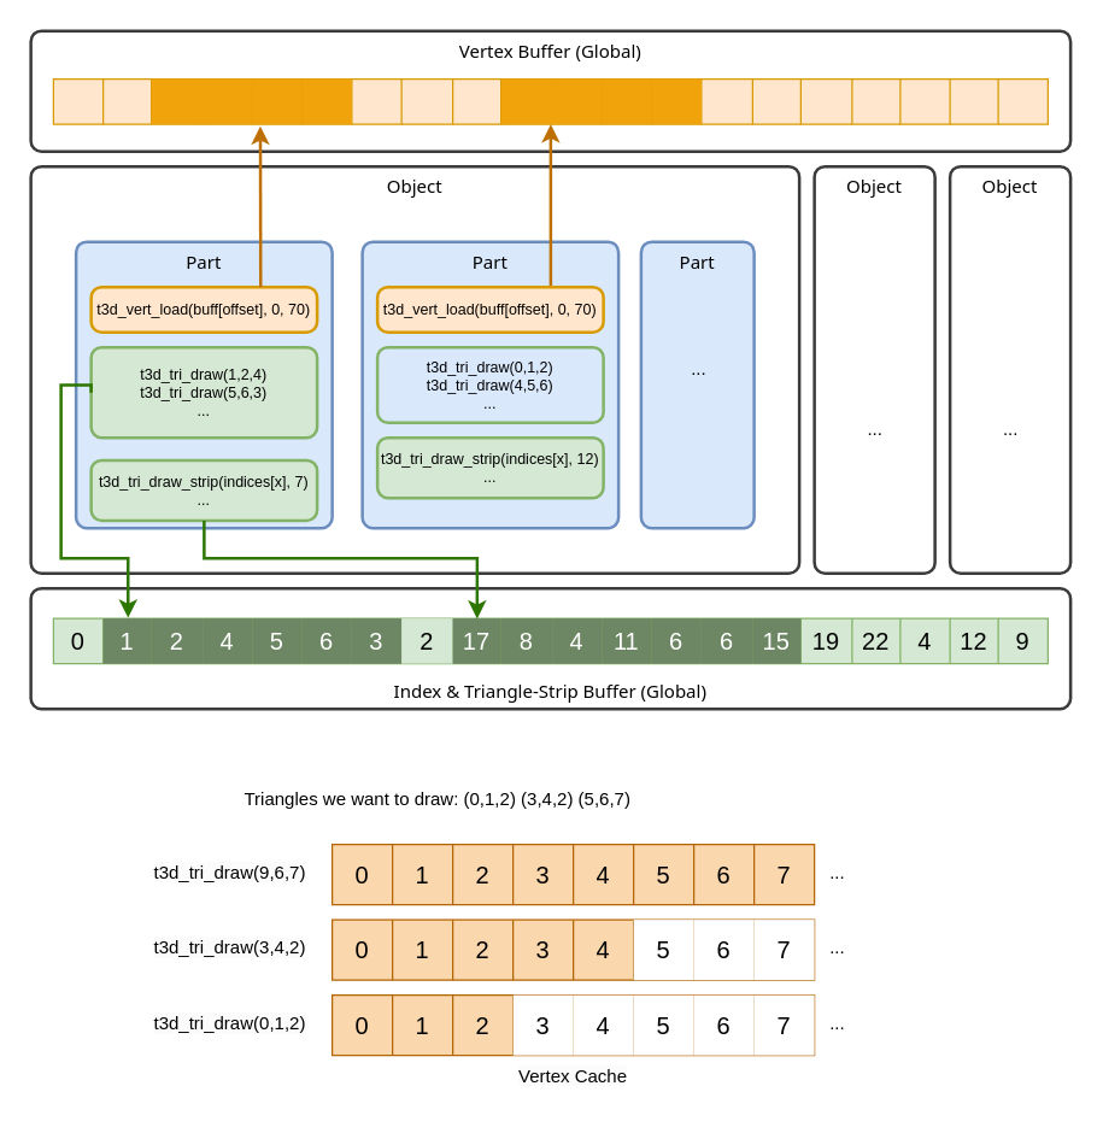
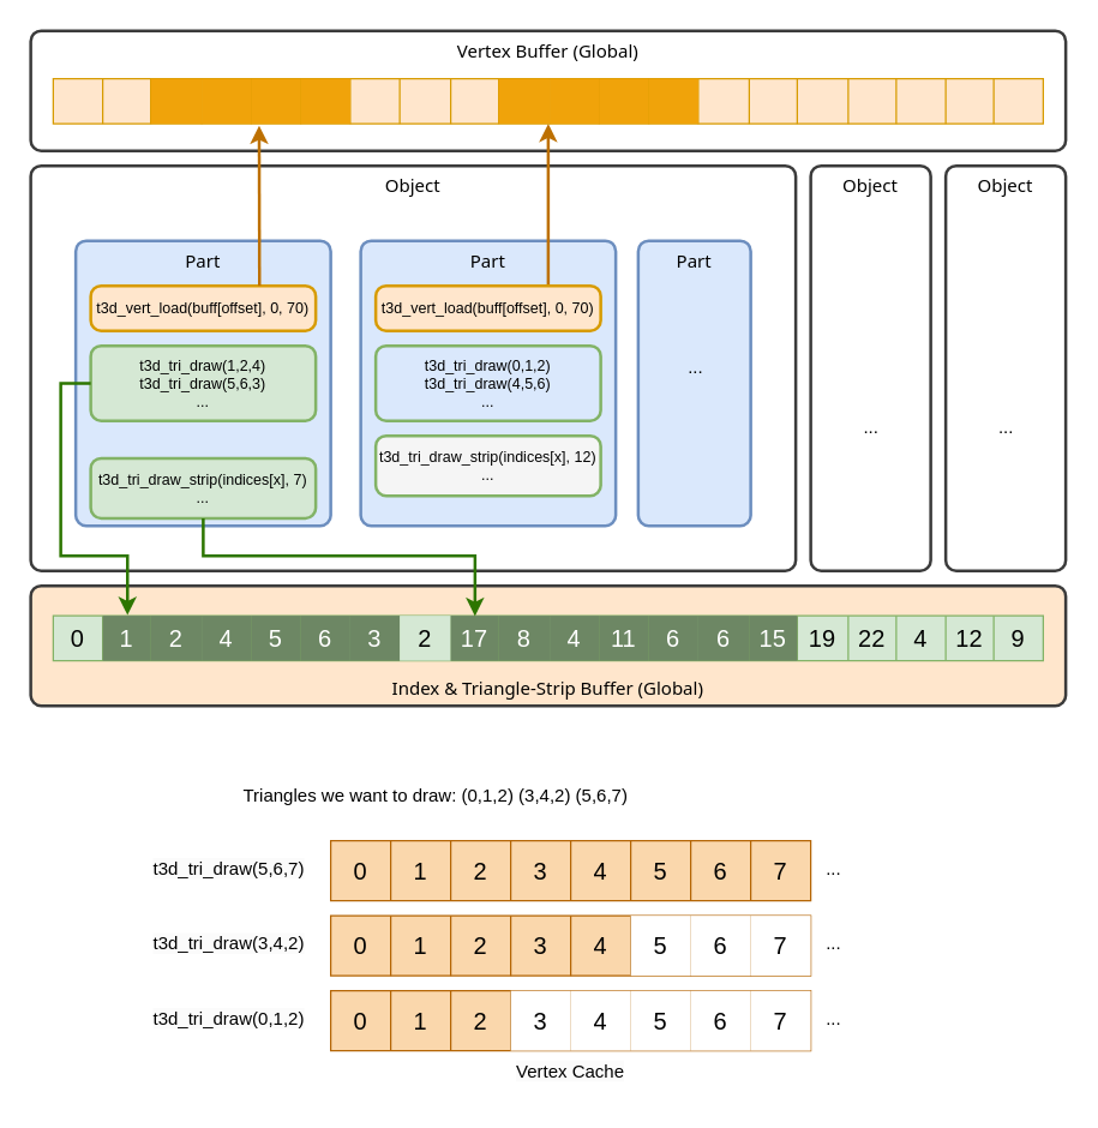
- <mxCell id="5" value="&lt;div&gt;t3d_tri_draw(1,2,4)&lt;/div&gt;&lt;div&gt;t3d_tri_draw(5,6,3)&lt;br&gt;&lt;/div&gt;&lt;div&gt;...&lt;br&gt;&lt;/div&gt;" style="rounded=1;whiteSpace=wrap;html=1;absoluteArcSize=1;arcSize=14;strokeWidth=2;fontSize=10;fillColor=#d5e8d4;strokeColor=#82b366;" parent="1" vertex="1"><mxGeometry x="60" y="230" width="150" height="60" as="geometry" /></mxCell>
+ <mxCell id="5" value="&lt;div&gt;t3d_tri_draw(1,2,4)&lt;/div&gt;&lt;div&gt;t3d_tri_draw(5,6,3)&lt;br&gt;&lt;/div&gt;&lt;div&gt;...&lt;br&gt;&lt;/div&gt;" style="rounded=1;whiteSpace=wrap;html=1;absoluteArcSize=1;arcSize=14;strokeWidth=2;fontSize=10;fillColor=#d5e8d4;strokeColor=#82b366;" parent="1" vertex="1"><mxGeometry x="60" y="230" width="150" height="50" as="geometry" /></mxCell>
- <mxCell id="62" value="&lt;div&gt;&lt;span style=&quot;background-color: initial;&quot;&gt;t3d_tri_draw_strip&lt;/span&gt;(indices[x], 12)&lt;/div&gt;&lt;div&gt;...&lt;br&gt;&lt;/div&gt;" style="rounded=1;whiteSpace=wrap;html=1;absoluteArcSize=1;arcSize=14;strokeWidth=2;fontSize=10;fillColor=#d5e8d4;strokeColor=#82b366;" vertex="1" parent="1"><mxGeometry x="250" y="290" width="150" height="40" as="geometry" /></mxCell>
+ <mxCell id="62" value="&lt;div&gt;&lt;span style=&quot;background-color: initial;&quot;&gt;t3d_tri_draw_strip&lt;/span&gt;(indices[x], 12)&lt;/div&gt;&lt;div&gt;...&lt;br&gt;&lt;/div&gt;" style="rounded=1;whiteSpace=wrap;html=1;absoluteArcSize=1;arcSize=14;strokeWidth=2;fontSize=10;fillColor=#f5f5f5;strokeColor=#82b366;" vertex="1" parent="1"><mxGeometry x="250" y="290" width="150" height="40" as="geometry" /></mxCell>
- <mxCell id="33" value="&lt;font face=&quot;Noto Sans&quot;&gt;Index &amp;amp; Triangle-Strip Buffer (Global)&lt;br&gt;&lt;/font&gt;" style="rounded=1;whiteSpace=wrap;html=1;absoluteArcSize=1;arcSize=14;strokeWidth=2;verticalAlign=bottom;spacingBottom=2;strokeColor=#3B3B3B;" vertex="1" parent="1"><mxGeometry x="20" y="390" width="690" height="80" as="geometry" /></mxCell>
+ <mxCell id="33" value="&lt;font face=&quot;Noto Sans&quot;&gt;Index &amp;amp; Triangle-Strip Buffer (Global)&lt;br&gt;&lt;/font&gt;" style="rounded=1;whiteSpace=wrap;html=1;absoluteArcSize=1;arcSize=14;strokeWidth=2;verticalAlign=bottom;spacingBottom=2;strokeColor=#3B3B3B;fillColor=#ffe6cc;" vertex="1" parent="1"><mxGeometry x="20" y="390" width="690" height="80" as="geometry" /></mxCell>
- <mxCell id="80" value="&lt;div style=&quot;forced-color-adjust: none; color: rgb(0, 0, 0); font-family: Helvetica; font-size: 12px; font-style: normal; font-variant-ligatures: normal; font-variant-caps: normal; font-weight: 400; letter-spacing: normal; orphans: 2; text-align: center; text-indent: 0px; text-transform: none; widows: 2; word-spacing: 0px; -webkit-text-stroke-width: 0px; white-space: normal; background-color: rgb(251, 251, 251); text-decoration-thickness: initial; text-decoration-style: initial; text-decoration-color: initial;&quot;&gt;t3d_tri_draw(9,6,7)&lt;br style=&quot;forced-color-adjust: none; font-size: 12px;&quot;&gt;&lt;/div&gt;" style="text;whiteSpace=wrap;html=1;strokeWidth=1;fontSize=12;" vertex="1" parent="1"><mxGeometry x="100" y="565" width="120" height="30" as="geometry" /></mxCell>
+ <mxCell id="80" value="&lt;div style=&quot;forced-color-adjust: none; color: rgb(0, 0, 0); font-family: Helvetica; font-size: 12px; font-style: normal; font-variant-ligatures: normal; font-variant-caps: normal; font-weight: 400; letter-spacing: normal; orphans: 2; text-align: center; text-indent: 0px; text-transform: none; widows: 2; word-spacing: 0px; -webkit-text-stroke-width: 0px; white-space: normal; background-color: rgb(251, 251, 251); text-decoration-thickness: initial; text-decoration-style: initial; text-decoration-color: initial;&quot;&gt;t3d_tri_draw(5,6,7)&lt;br style=&quot;forced-color-adjust: none; font-size: 12px;&quot;&gt;&lt;/div&gt;" style="text;whiteSpace=wrap;html=1;strokeWidth=1;fontSize=12;" vertex="1" parent="1"><mxGeometry x="100" y="565" width="120" height="30" as="geometry" /></mxCell>
